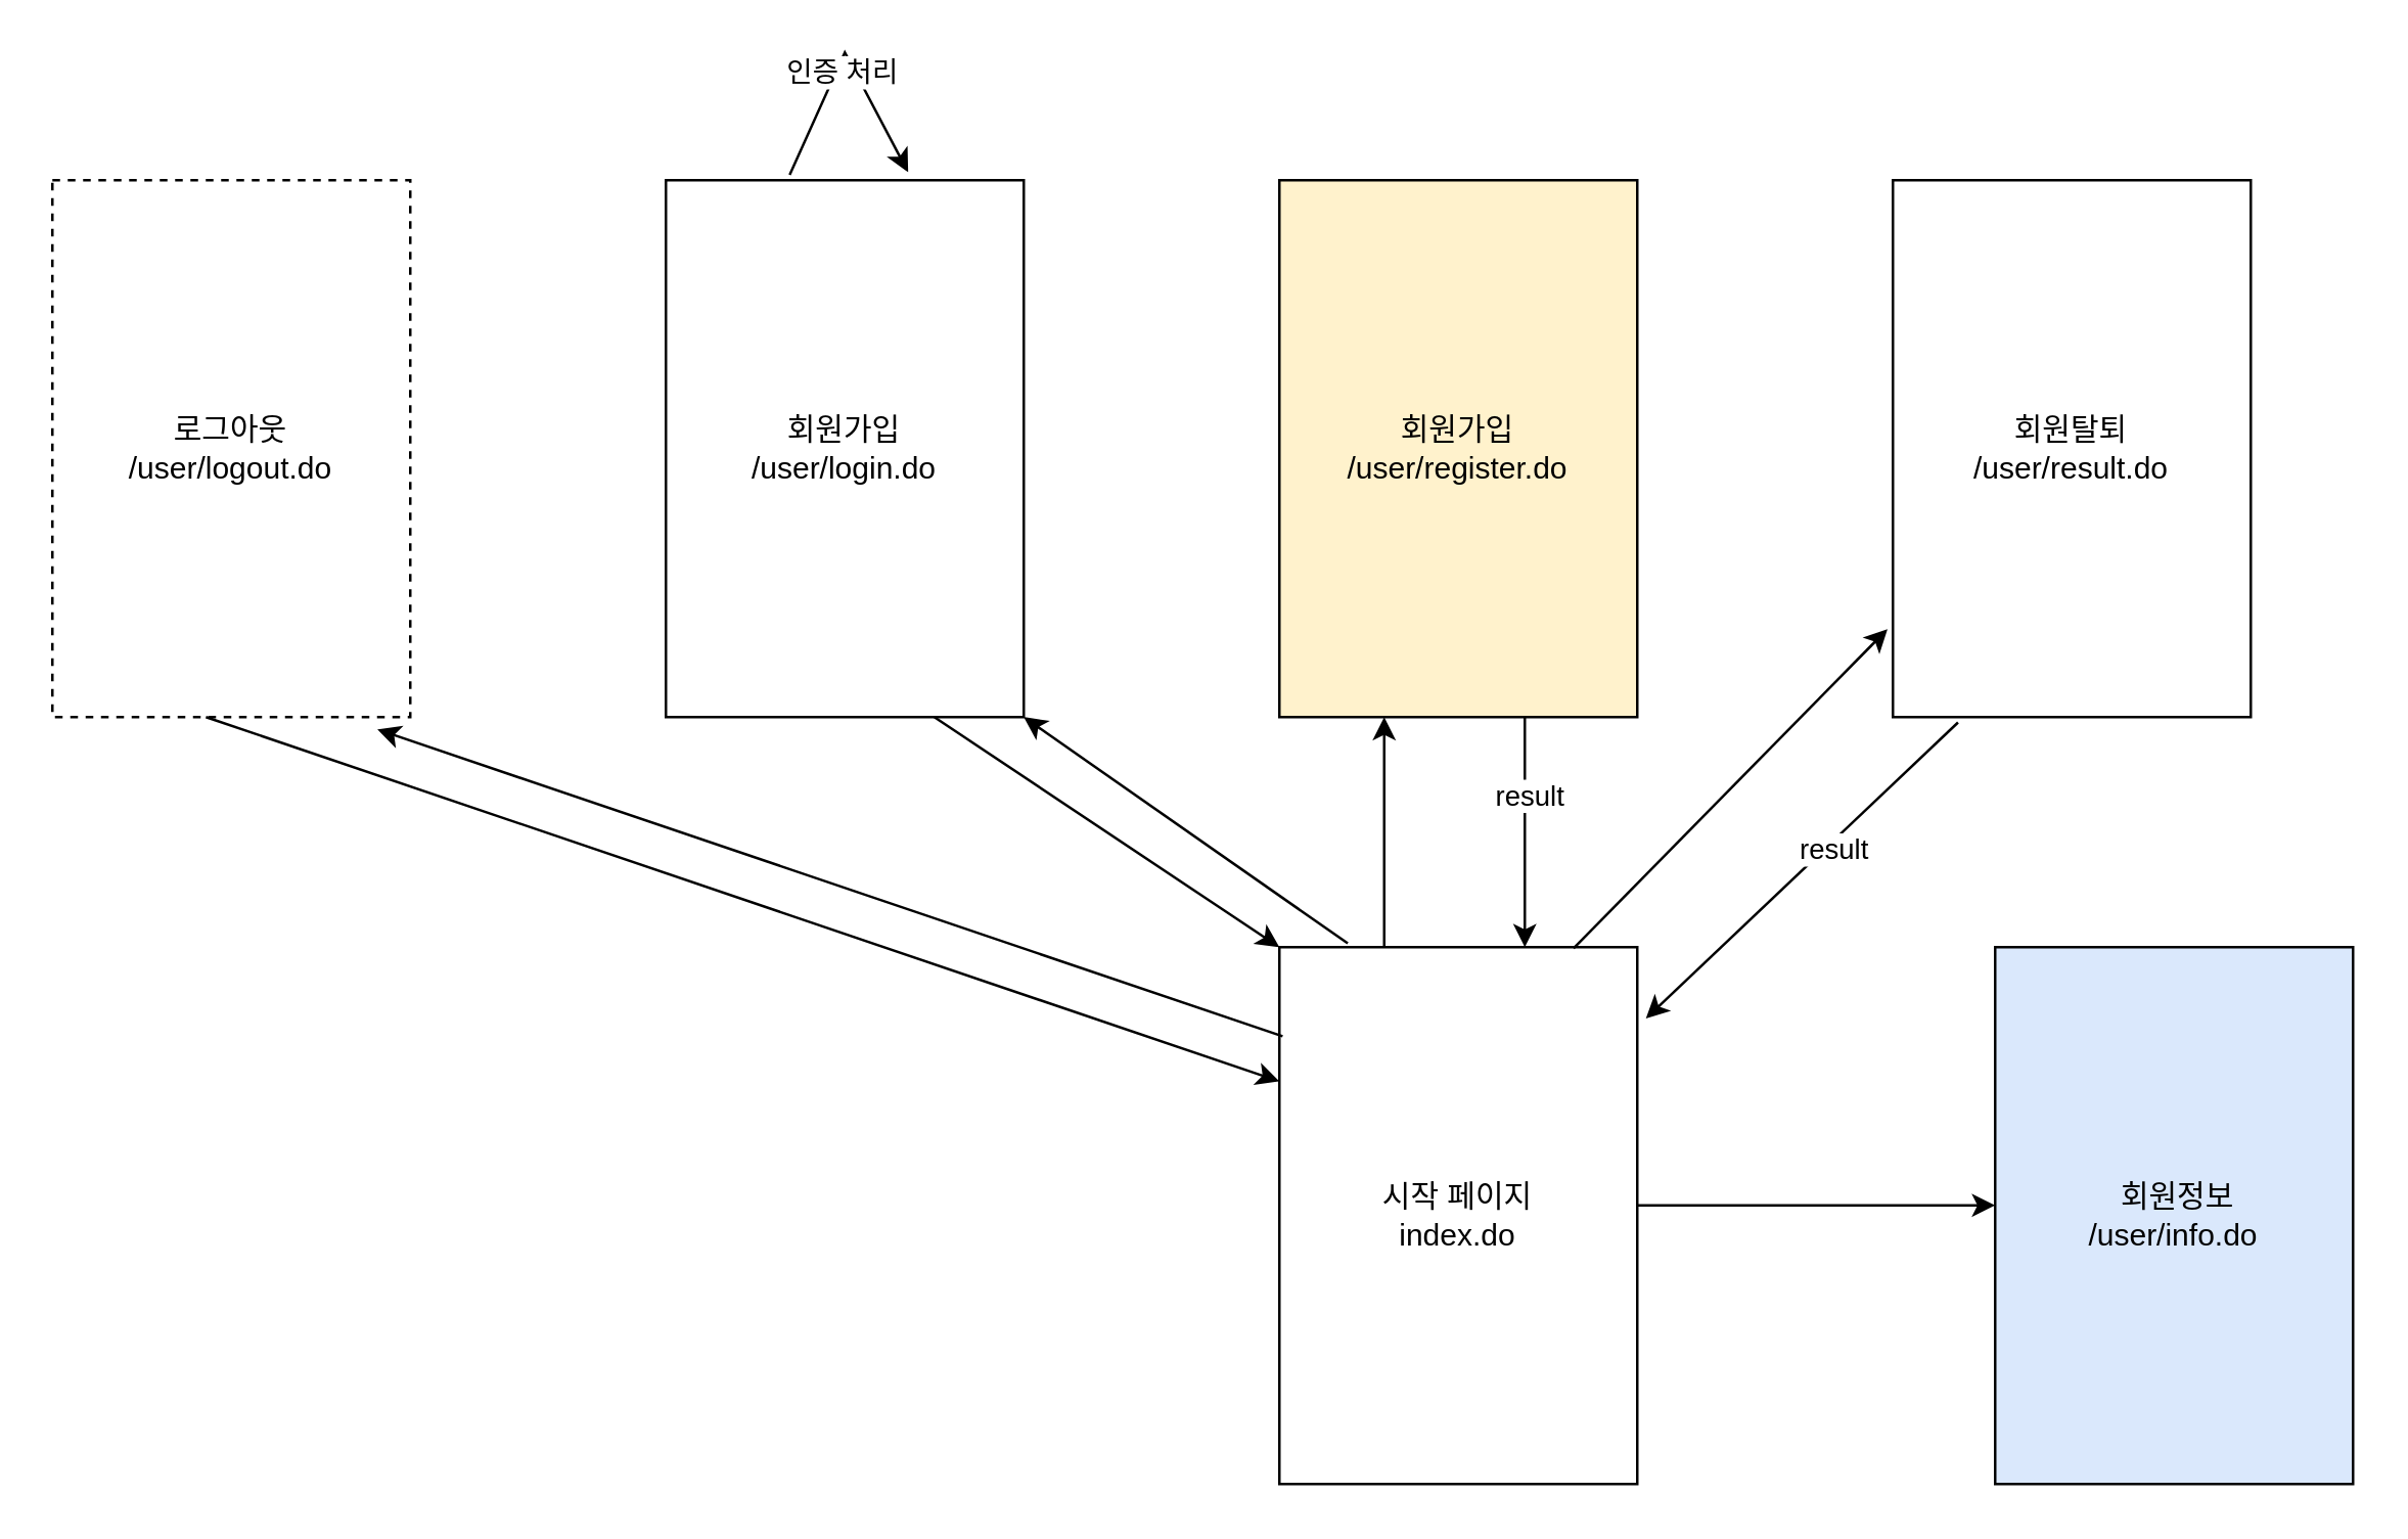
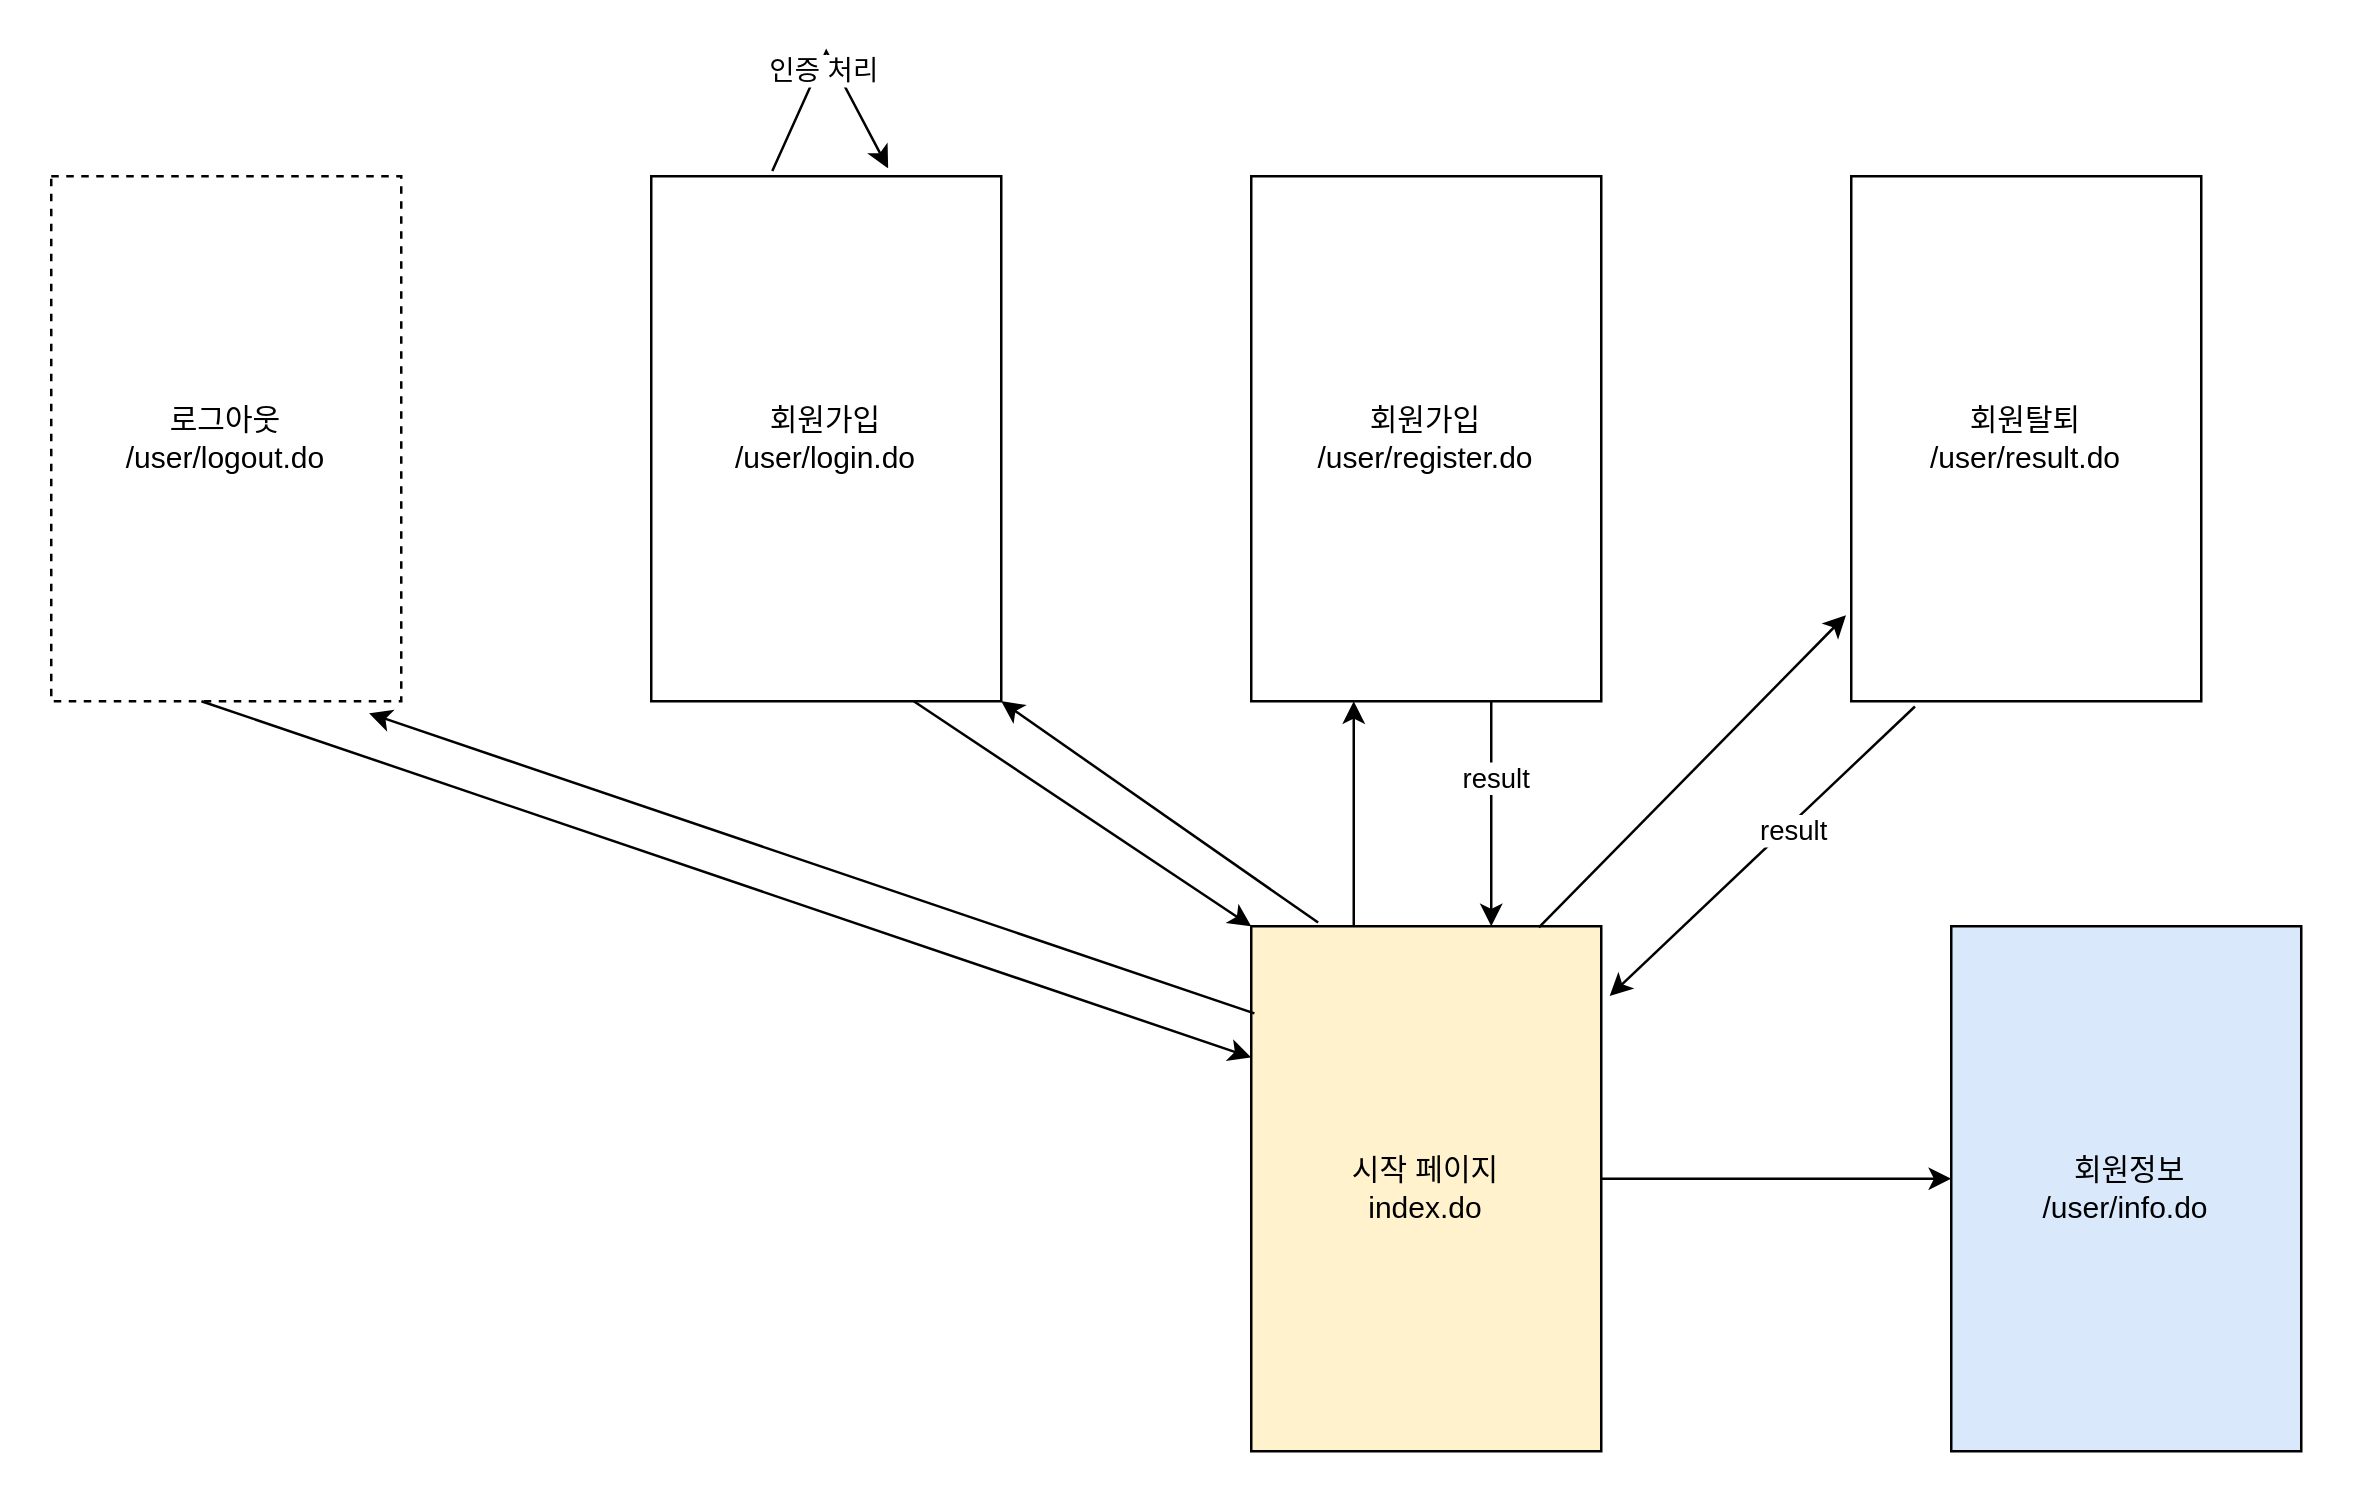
- <mxCell id="3" value="회원가입&lt;br&gt;/user/register.do" style="whiteSpace=wrap;html=1;fillColor=#fff2cc;" vertex="1" parent="1"><mxGeometry x="500" y="70" width="140" height="210" as="geometry" /></mxCell>
+ <mxCell id="3" value="회원가입&lt;br&gt;/user/register.do" style="whiteSpace=wrap;html=1;" vertex="1" parent="1"><mxGeometry x="500" y="70" width="140" height="210" as="geometry" /></mxCell>
- <mxCell id="2" value="시작 페이지&lt;br&gt;index.do" style="whiteSpace=wrap;html=1;" vertex="1" parent="1"><mxGeometry x="500" y="370" width="140" height="210" as="geometry" /></mxCell>
+ <mxCell id="2" value="시작 페이지&lt;br&gt;index.do" style="whiteSpace=wrap;html=1;fillColor=#fff2cc;" vertex="1" parent="1"><mxGeometry x="500" y="370" width="140" height="210" as="geometry" /></mxCell>
